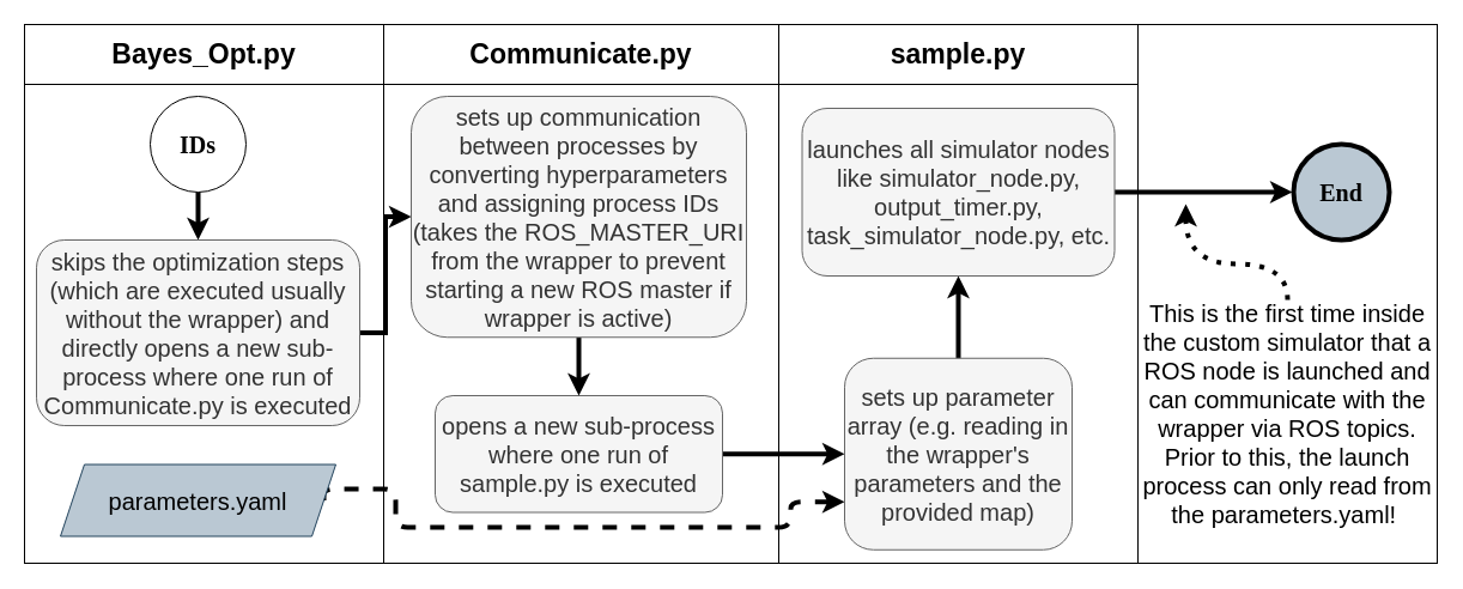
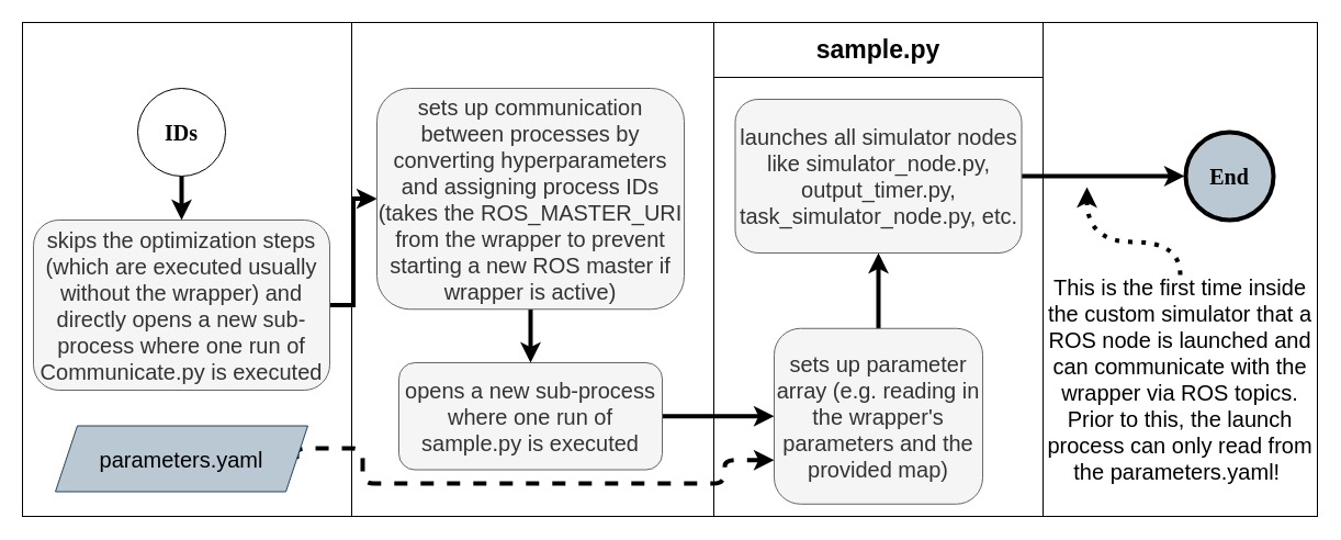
- <mxCell id="22" value="Bayes_Opt.py" style="rounded=0;whiteSpace=wrap;html=1;fillColor=none;fontSize=23;fontStyle=1" vertex="1" parent="1"><mxGeometry x="20" y="20" width="300" height="50" as="geometry" /></mxCell>
- <mxCell id="23" value="Communicate.py" style="rounded=0;whiteSpace=wrap;html=1;fillColor=none;fontSize=23;fontStyle=1" vertex="1" parent="1"><mxGeometry x="320" y="20" width="330" height="50" as="geometry" /></mxCell>
